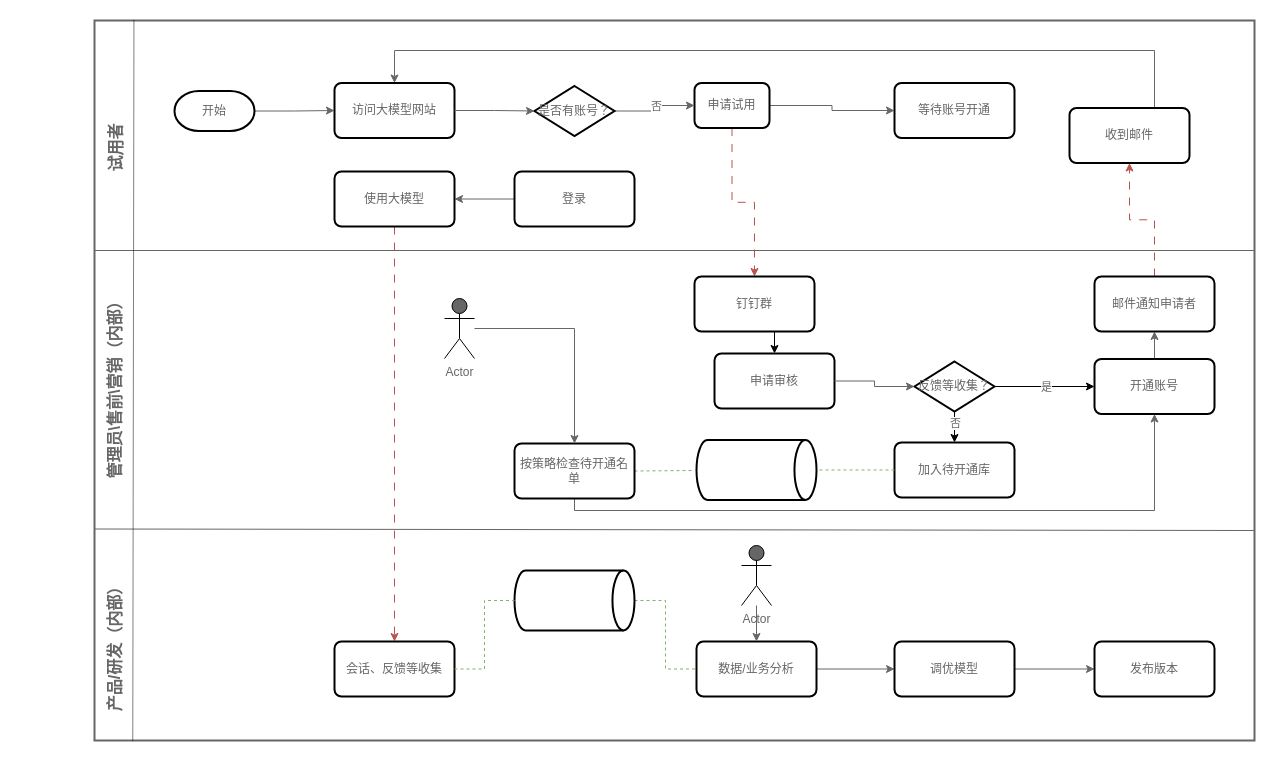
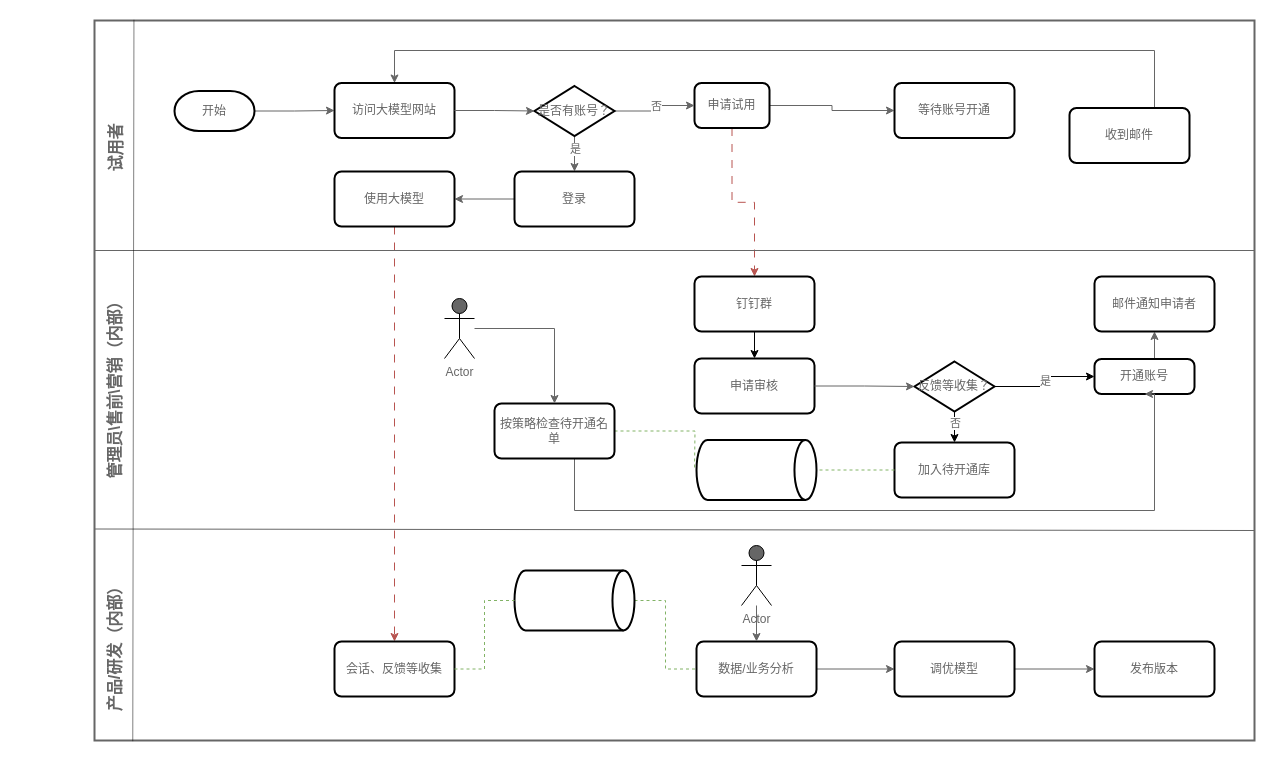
+ <mxCell id="22" style="edgeStyle=orthogonalEdgeStyle;rounded=0;orthogonalLoop=1;jettySize=auto;html=1;exitX=0.5;exitY=1;exitDx=0;exitDy=0;exitPerimeter=0;entryX=0.5;entryY=0;entryDx=0;entryDy=0;fontColor=#666666;strokeColor=#666666;" parent="1" source="24" target="26" edge="1"><mxGeometry relative="1" as="geometry" /></mxCell>
+ <mxCell id="23" value="是" style="edgeLabel;html=1;align=center;verticalAlign=middle;resizable=0;points=[];fontColor=#666666;" vertex="1" connectable="0" parent="22"><mxGeometry x="-0.296" relative="1" as="geometry"><mxPoint y="1" as="offset" /></mxGeometry></mxCell>
- <mxCell id="16" style="edgeStyle=orthogonalEdgeStyle;rounded=0;orthogonalLoop=1;jettySize=auto;html=1;exitX=0.5;exitY=0;exitDx=0;exitDy=0;entryX=0.5;entryY=1;entryDx=0;entryDy=0;fillColor=#f8cecc;strokeColor=#b85450;dashed=1;dashPattern=8 8;fontColor=#666666;" parent="1" source="17" target="19" edge="1"><mxGeometry relative="1" as="geometry" /></mxCell>
- <mxCell id="12" value="申请审核" style="rounded=1;whiteSpace=wrap;html=1;absoluteArcSize=1;arcSize=14;strokeWidth=2;fontColor=#666666;" parent="1" vertex="1"><mxGeometry x="714" y="353" width="120" height="55" as="geometry" /></mxCell>
+ <mxCell id="12" value="申请审核" style="rounded=1;whiteSpace=wrap;html=1;absoluteArcSize=1;arcSize=14;strokeWidth=2;fontColor=#666666;" parent="1" vertex="1"><mxGeometry x="694" y="358" width="120" height="55" as="geometry" /></mxCell>
- <mxCell id="14" value="开通账号" style="rounded=1;whiteSpace=wrap;html=1;absoluteArcSize=1;arcSize=14;strokeWidth=2;fontColor=#666666;" parent="1" vertex="1"><mxGeometry x="1094" y="358.5" width="120" height="55" as="geometry" /></mxCell>
+ <mxCell id="14" value="开通账号" style="rounded=1;whiteSpace=wrap;html=1;absoluteArcSize=1;arcSize=14;strokeWidth=2;fontColor=#666666;" parent="1" vertex="1"><mxGeometry x="1094" y="358.5" width="100" height="35" as="geometry" /></mxCell>
- <mxCell id="44" value="按策略检查待开通名单" style="rounded=1;whiteSpace=wrap;html=1;absoluteArcSize=1;arcSize=14;strokeWidth=2;fontColor=#666666;" parent="1" vertex="1"><mxGeometry x="514" y="443" width="120" height="55" as="geometry" /></mxCell>
+ <mxCell id="44" value="按策略检查待开通名单" style="rounded=1;whiteSpace=wrap;html=1;absoluteArcSize=1;arcSize=14;strokeWidth=2;fontColor=#666666;" parent="1" vertex="1"><mxGeometry x="494" y="403" width="120" height="55" as="geometry" /></mxCell>
